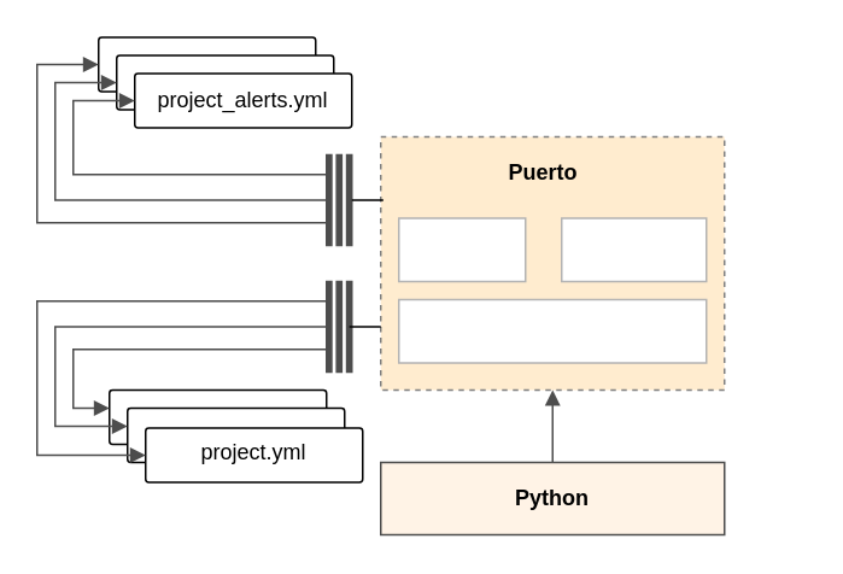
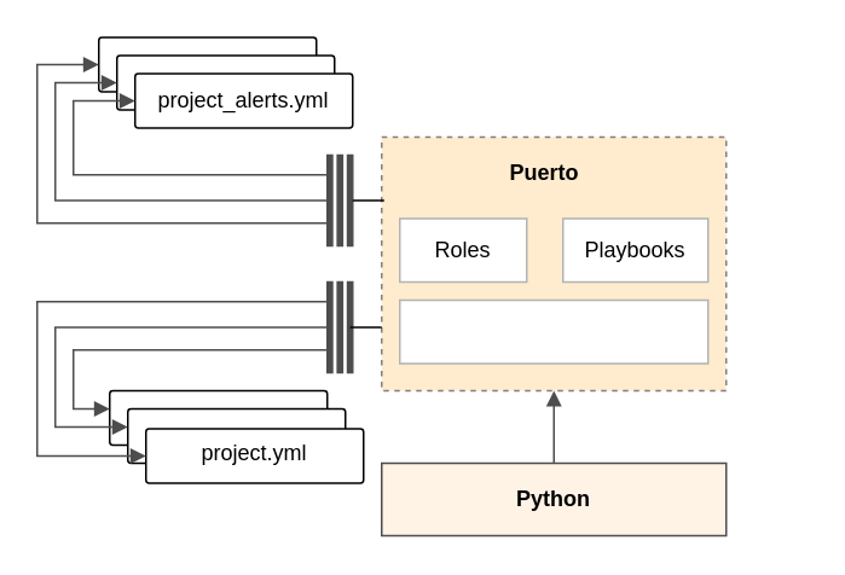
+ <mxCell id="21" value="Roles" style="text;html=1;strokeColor=none;fillColor=none;align=center;verticalAlign=middle;whiteSpace=wrap;overflow=hidden;shadow=0;glass=0;" parent="1" vertex="1"><mxGeometry x="220" y="127.5" width="70" height="20" as="geometry" /></mxCell>
+ <mxCell id="15" value="Playbooks" style="text;html=1;strokeColor=none;fillColor=none;align=center;verticalAlign=middle;whiteSpace=wrap;overflow=hidden;shadow=0;glass=0;" parent="1" vertex="1"><mxGeometry x="320" y="127.5" width="60" height="20" as="geometry" /></mxCell>
